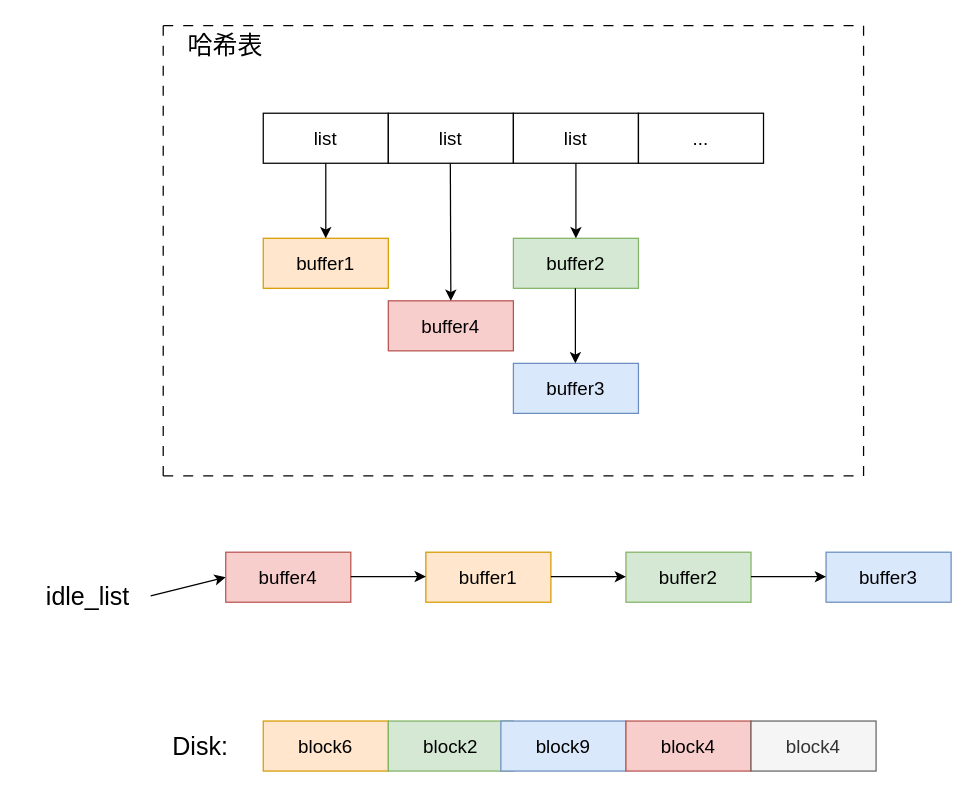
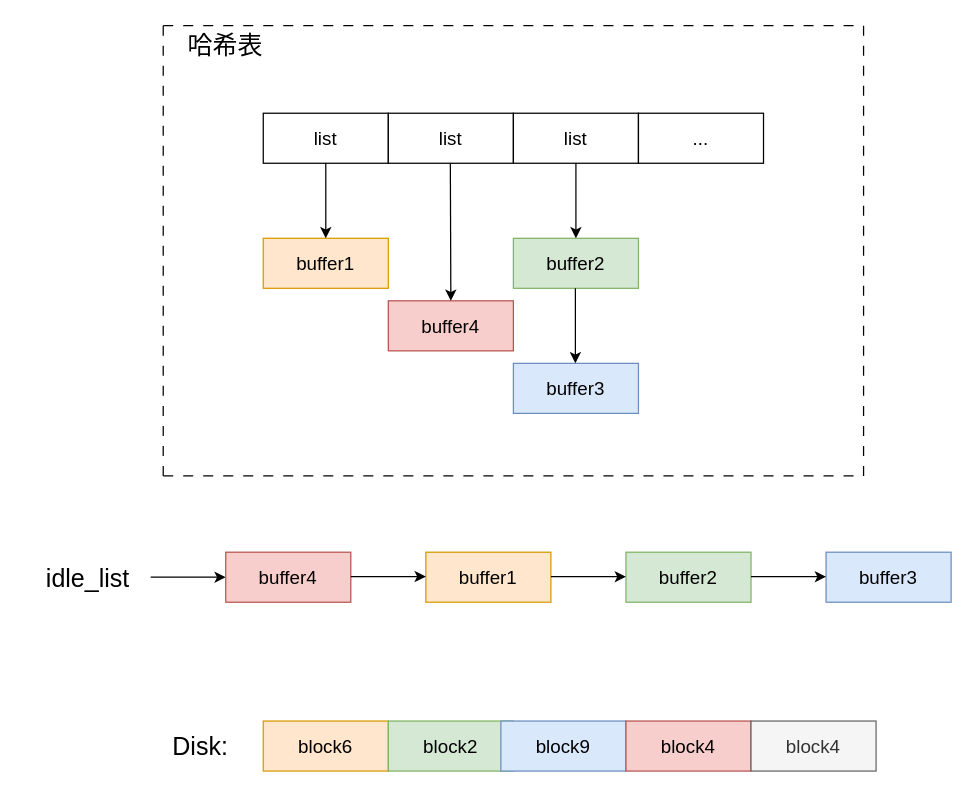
- <mxCell id="2" value="idle_list" style="text;html=1;align=center;verticalAlign=middle;whiteSpace=wrap;rounded=0;fontSize=20;" vertex="1" parent="1"><mxGeometry x="20" y="456" width="100" height="40" as="geometry" /></mxCell>
+ <mxCell id="2" value="idle_list" style="text;html=1;align=center;verticalAlign=middle;whiteSpace=wrap;rounded=0;fontSize=20;" vertex="1" parent="1"><mxGeometry x="20" y="441" width="100" height="40" as="geometry" /></mxCell>
